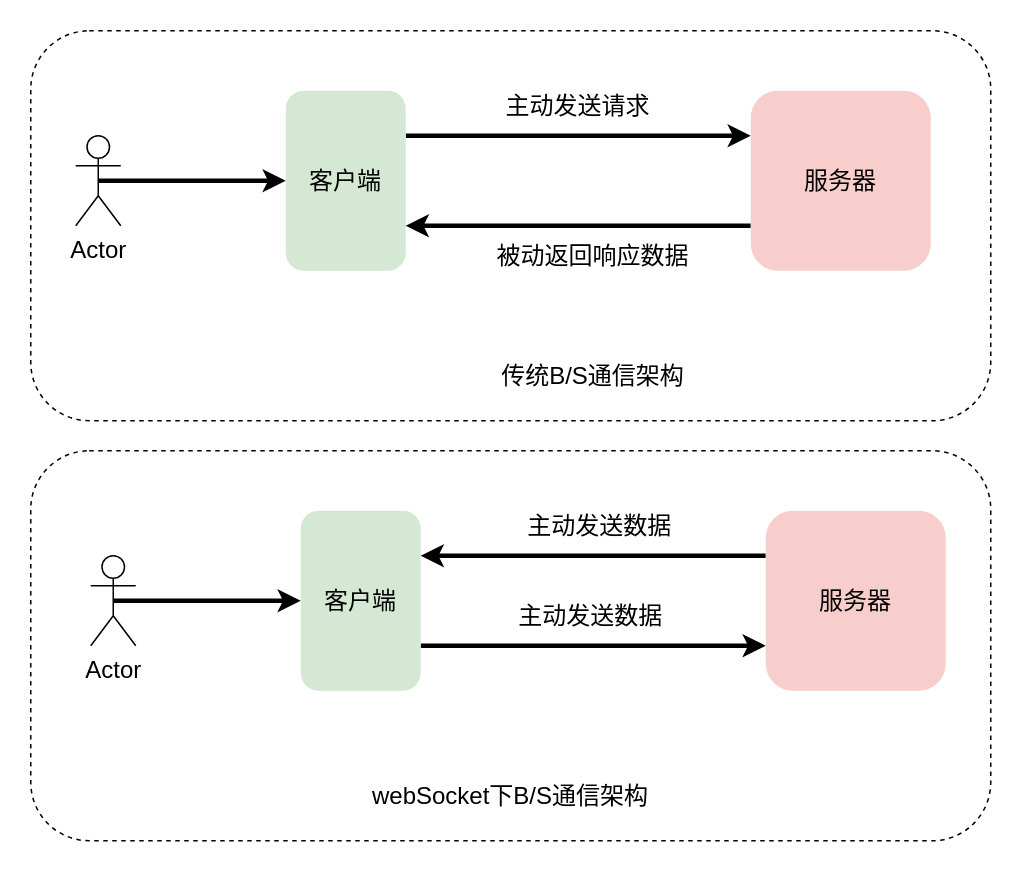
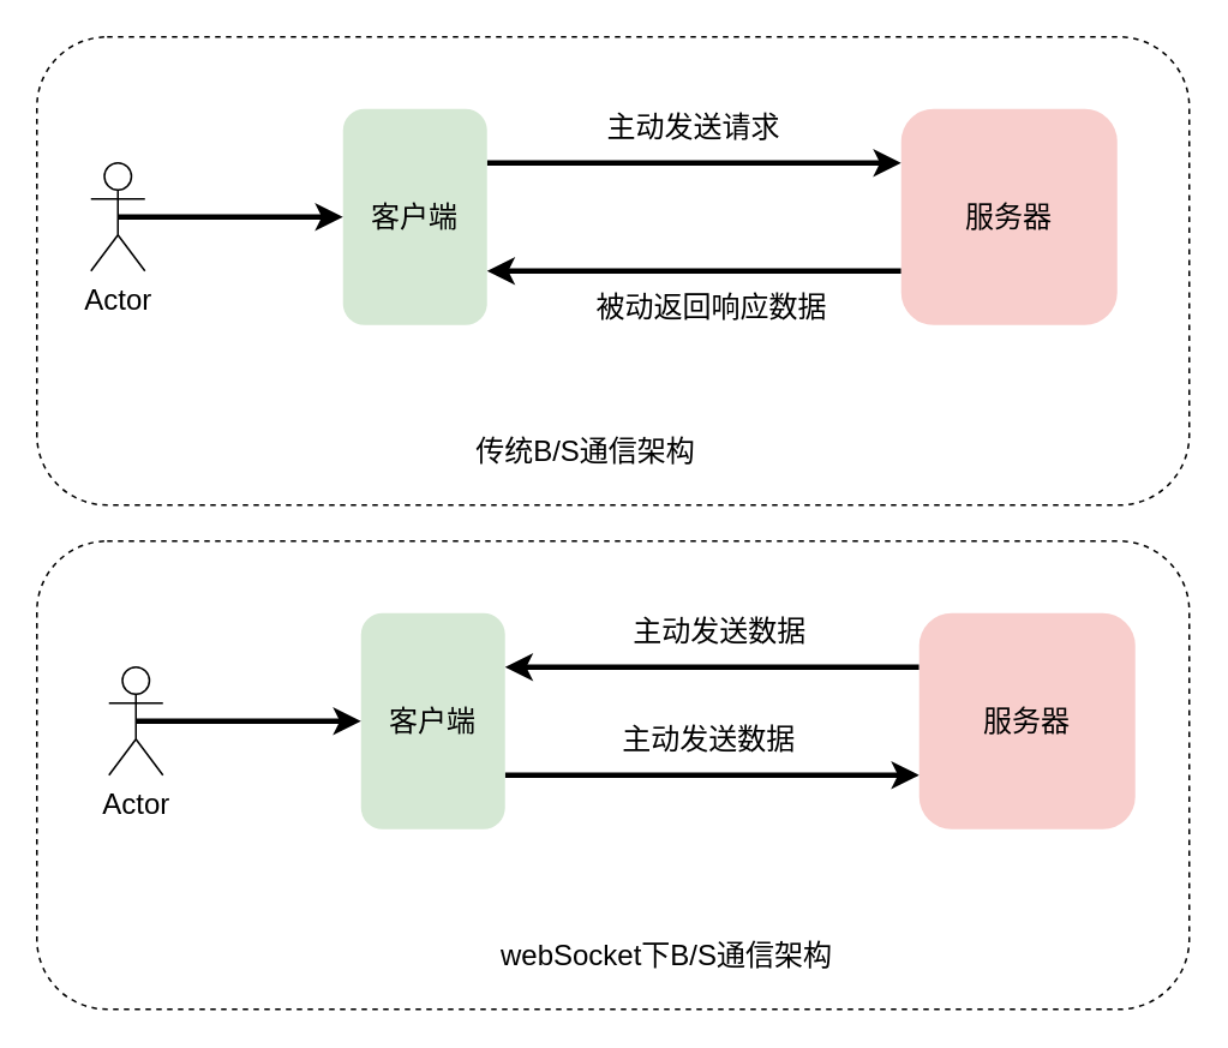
- <mxCell id="20" value="传统B/S通信架构" style="text;html=1;strokeColor=none;fillColor=none;align=center;verticalAlign=middle;whiteSpace=wrap;rounded=0;dashed=1;fontSize=16;" vertex="1" parent="1"><mxGeometry x="320" y="240" width="150" height="20" as="geometry" /></mxCell>
+ <mxCell id="20" value="传统B/S通信架构" style="text;html=1;strokeColor=none;fillColor=none;align=center;verticalAlign=middle;whiteSpace=wrap;rounded=0;dashed=1;fontSize=16;" vertex="1" parent="1"><mxGeometry x="250" y="240" width="150" height="20" as="geometry" /></mxCell>
- <mxCell id="21" value="webSocket下B/S通信架构" style="text;html=1;strokeColor=none;fillColor=none;align=center;verticalAlign=middle;whiteSpace=wrap;rounded=0;dashed=1;fontSize=16;" vertex="1" parent="1"><mxGeometry x="245" y="520" width="190" height="20" as="geometry" /></mxCell>
+ <mxCell id="21" value="webSocket下B/S通信架构" style="text;html=1;strokeColor=none;fillColor=none;align=center;verticalAlign=middle;whiteSpace=wrap;rounded=0;dashed=1;fontSize=16;" vertex="1" parent="1"><mxGeometry x="275" y="520" width="190" height="20" as="geometry" /></mxCell>
